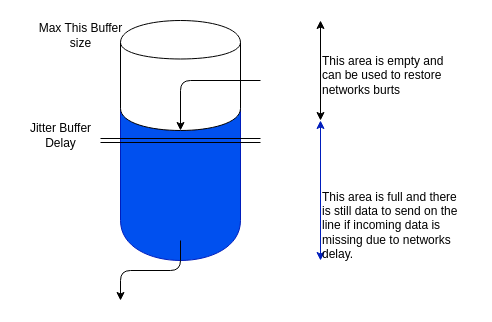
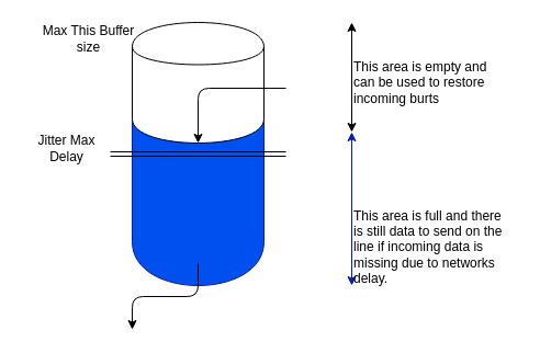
- <mxCell id="10" value="This area is empty and&lt;br&gt;can be used to restore&lt;br&gt;networks burts" style="text;html=1;align=left;verticalAlign=middle;resizable=0;points=[];autosize=1;" vertex="1" parent="1"><mxGeometry x="320" y="50" width="140" height="50" as="geometry" /></mxCell>
+ <mxCell id="10" value="This area is empty and&lt;br&gt;can be used to restore&lt;br&gt;incoming burts" style="text;html=1;align=left;verticalAlign=middle;resizable=0;points=[];autosize=1;" vertex="1" parent="1"><mxGeometry x="320" y="50" width="140" height="50" as="geometry" /></mxCell>
- <mxCell id="5" value="Jitter Buffer&lt;br&gt;Delay" style="text;html=1;align=center;verticalAlign=middle;resizable=0;points=[];autosize=1;" vertex="1" parent="1"><mxGeometry x="20" y="120" width="80" height="30" as="geometry" /></mxCell>
+ <mxCell id="5" value="Jitter Max&lt;br&gt;Delay" style="text;html=1;align=center;verticalAlign=middle;resizable=0;points=[];autosize=1;" vertex="1" parent="1"><mxGeometry x="20" y="120" width="80" height="30" as="geometry" /></mxCell>
